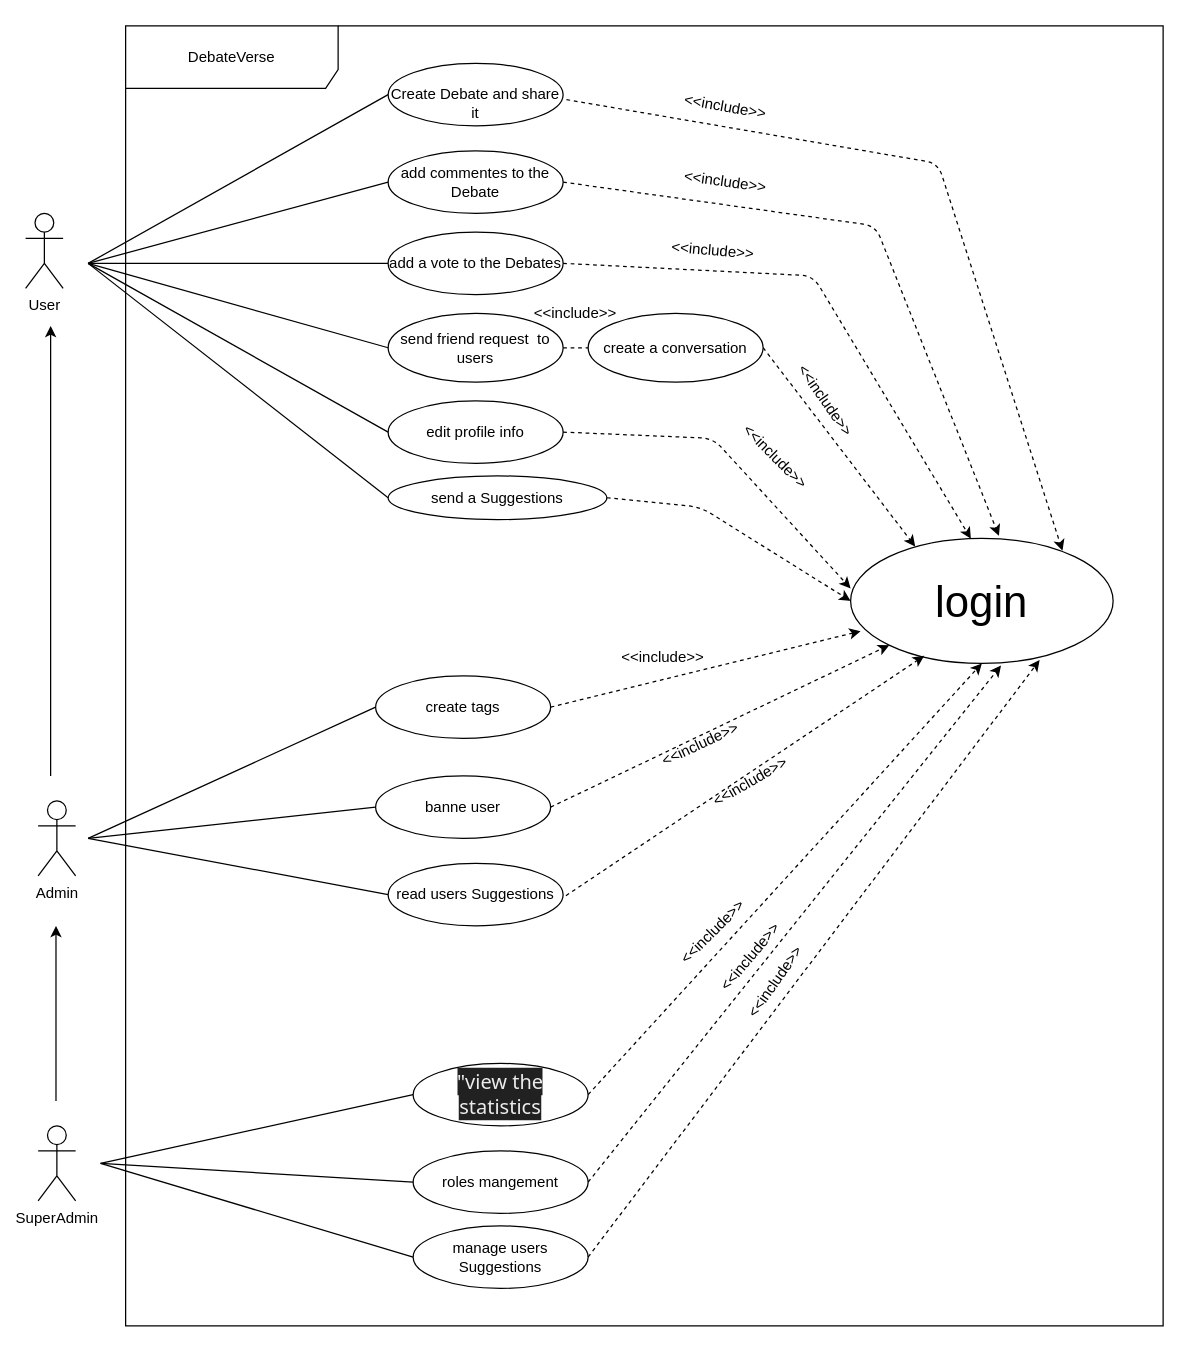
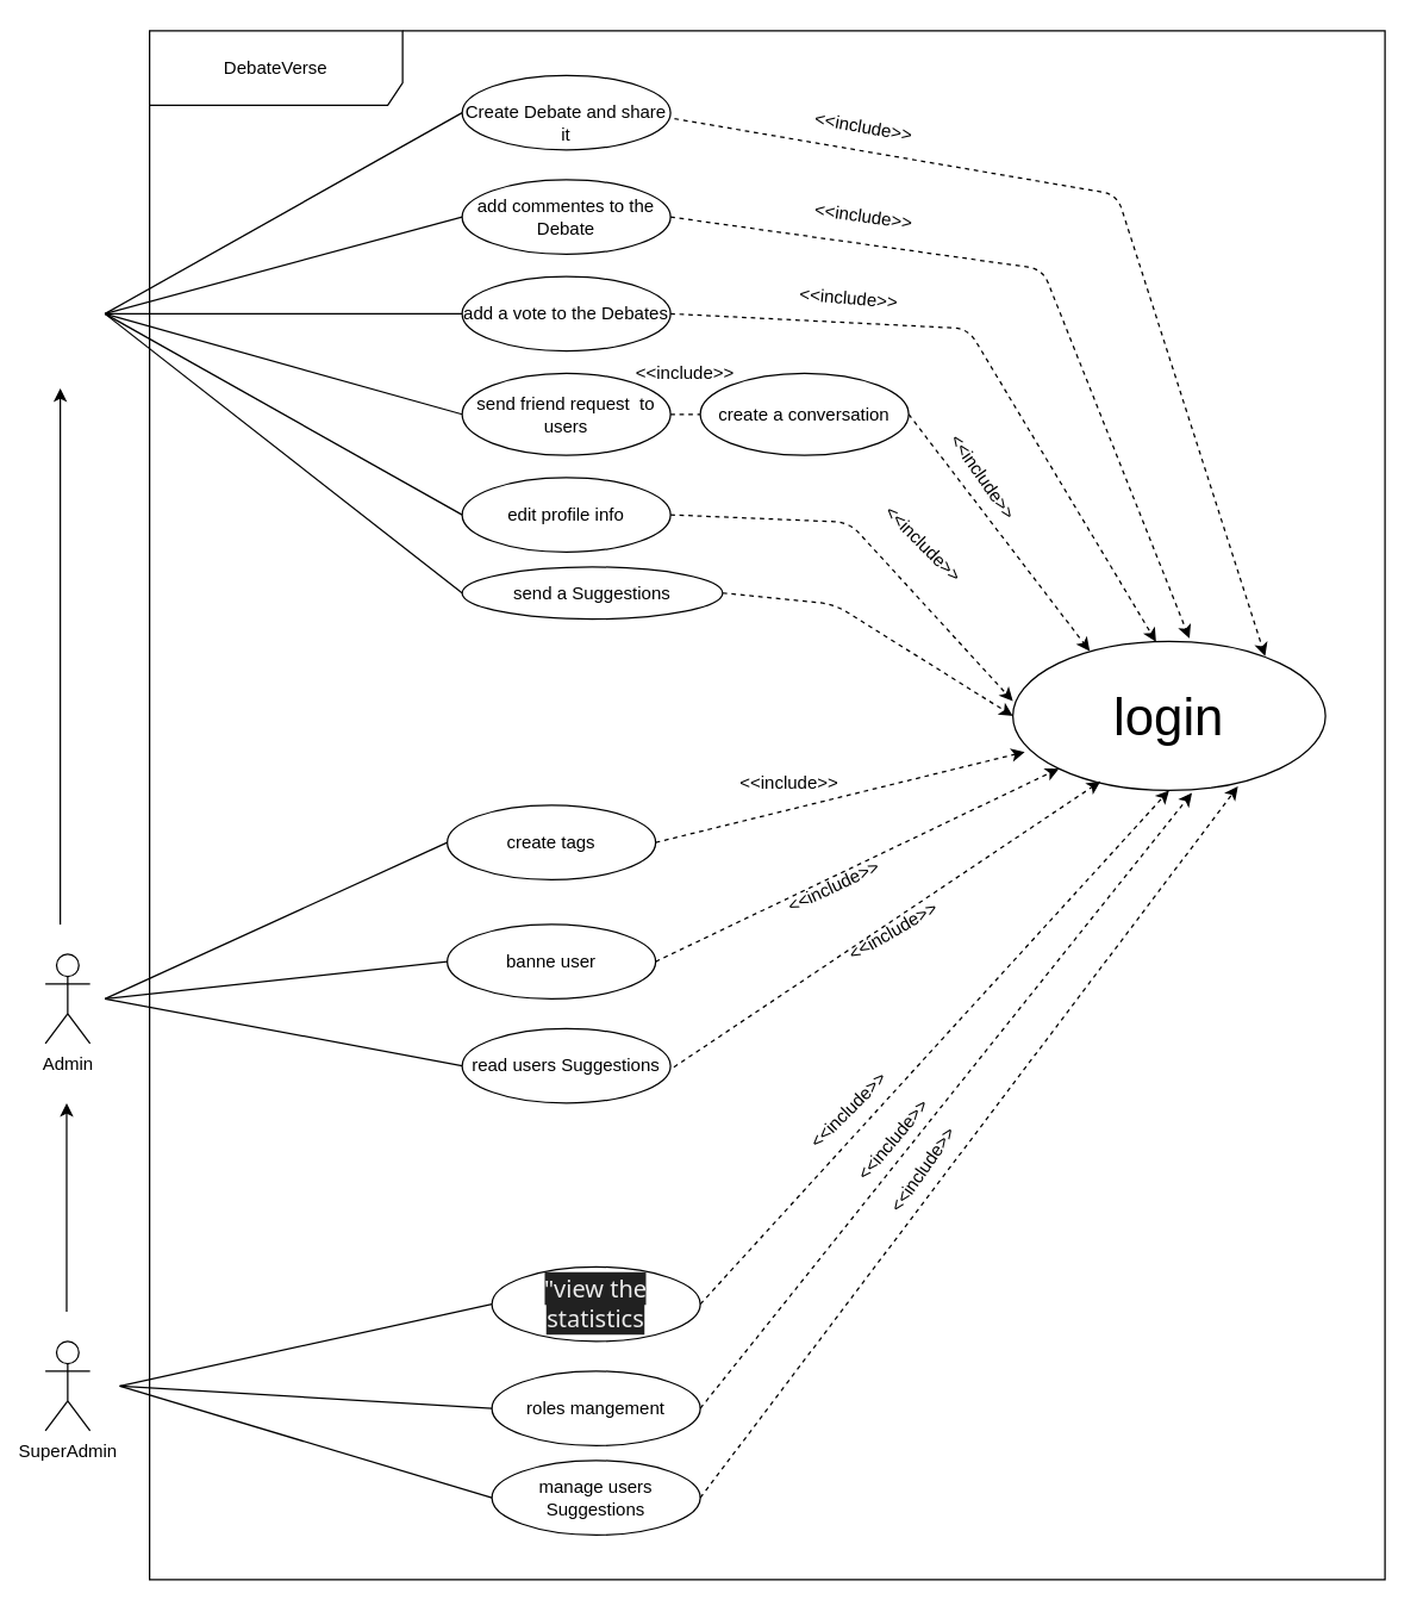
- <mxCell id="3" value="User" style="shape=umlActor;verticalLabelPosition=bottom;verticalAlign=top;html=1;" parent="1" vertex="1"><mxGeometry x="20" y="170" width="30" height="60" as="geometry" /></mxCell>
